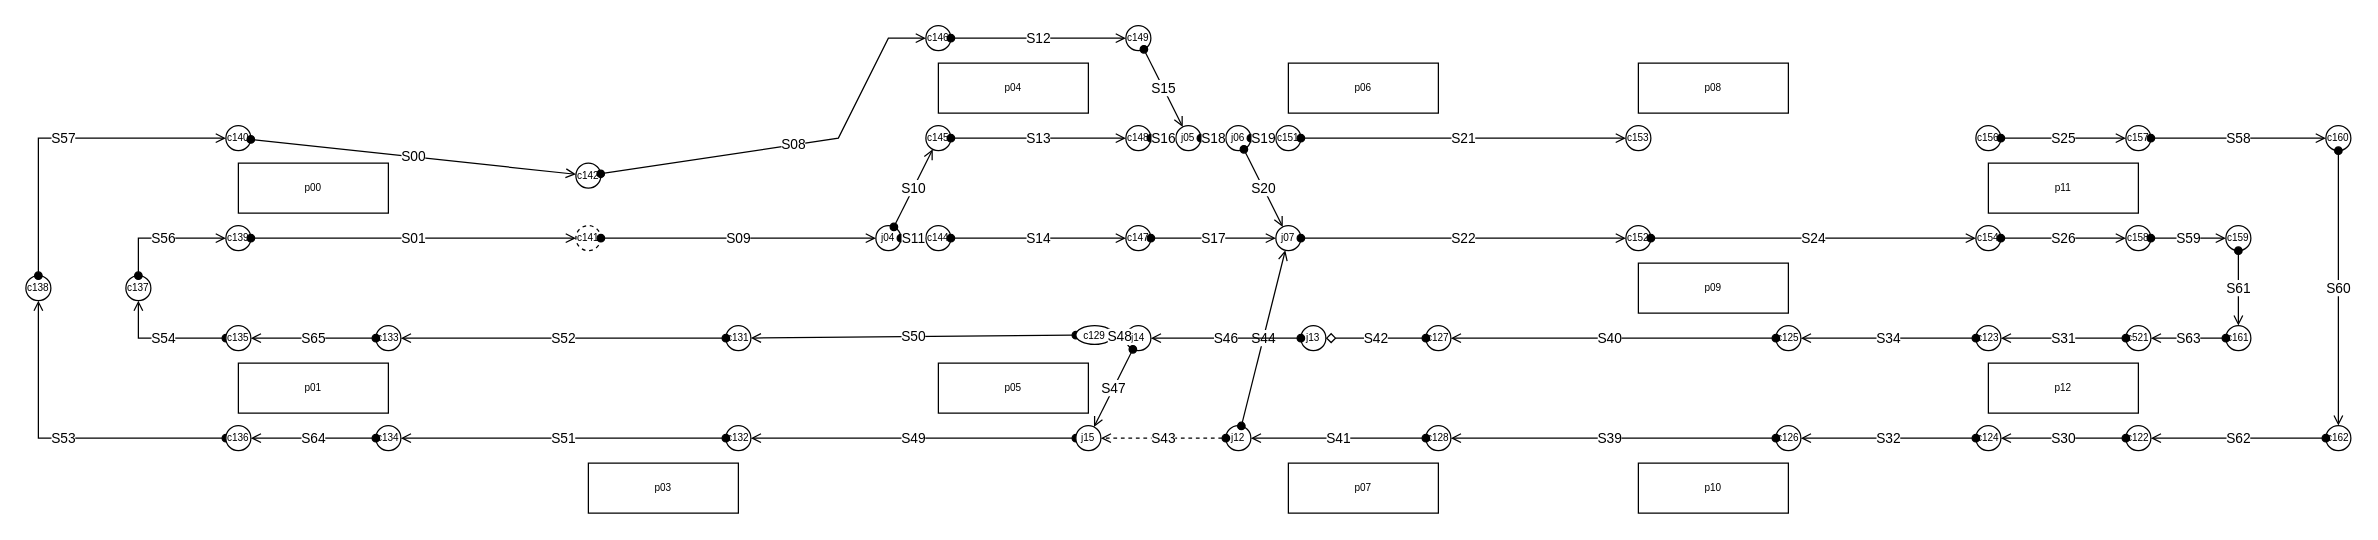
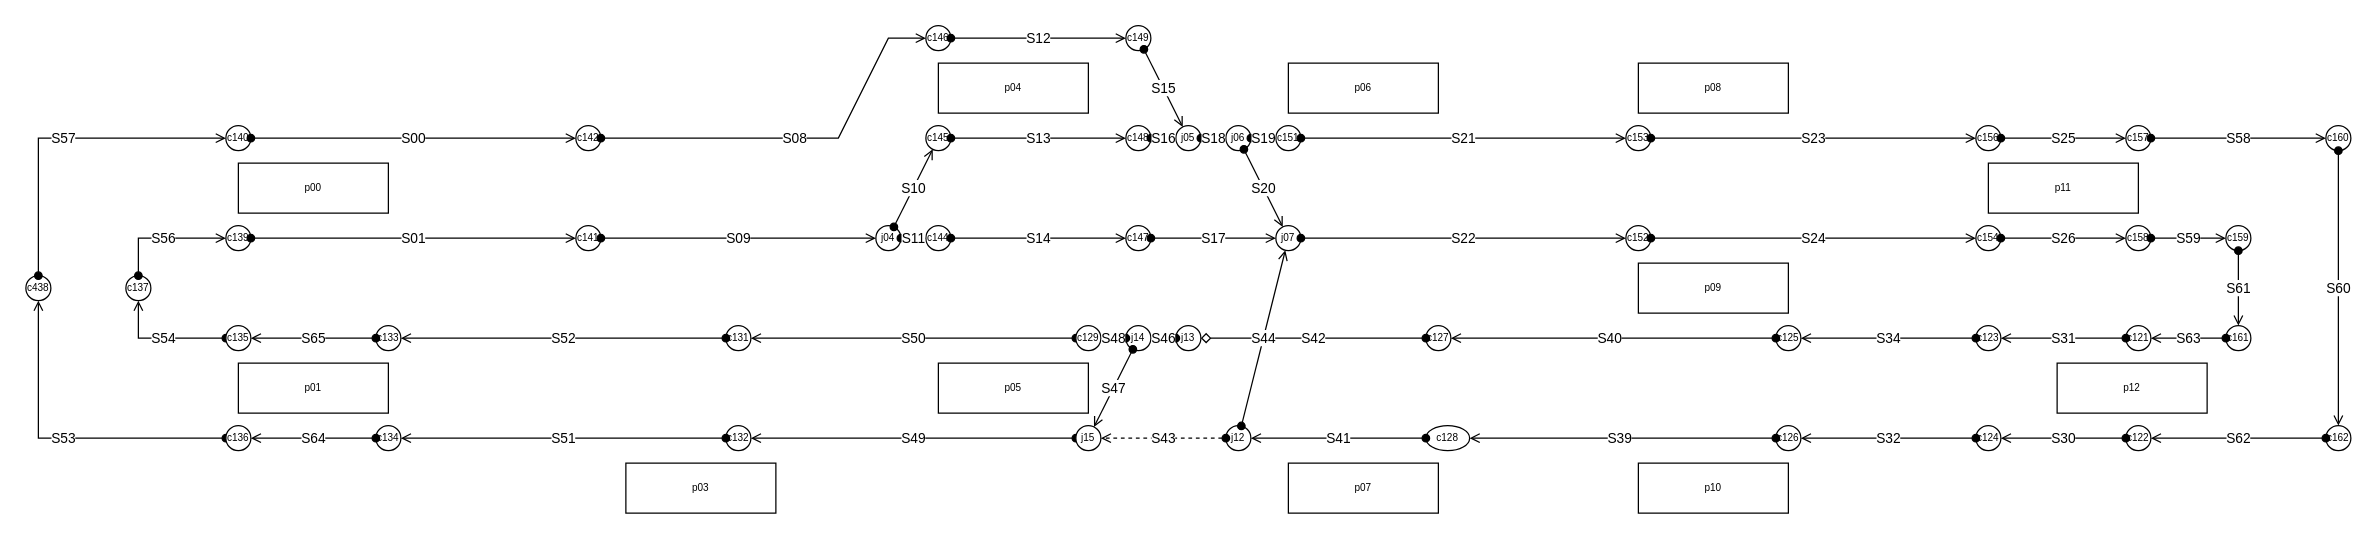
+ <mxCell id="70" value="S23" style="endArrow=open;html=1;rounded=0;startArrow=oval;startFill=1;endFill=0;" parent="1" source="28" target="30" edge="1"><mxGeometry width="100" height="100" relative="1" as="geometry"><mxPoint x="1340" y="130" as="sourcePoint" /><mxPoint x="1600" y="130" as="targetPoint" /></mxGeometry></mxCell>
- <mxCell id="14" value="c142" style="ellipse;whiteSpace=wrap;html=1;aspect=fixed;fontSize=8;" parent="1" vertex="1"><mxGeometry x="460" y="130" width="20" height="20" as="geometry" /></mxCell>
+ <mxCell id="14" value="c142" style="ellipse;whiteSpace=wrap;html=1;aspect=fixed;fontSize=8;" parent="1" vertex="1"><mxGeometry x="460" y="100" width="20" height="20" as="geometry" /></mxCell>
- <mxCell id="37" value="c141" style="ellipse;whiteSpace=wrap;html=1;aspect=fixed;perimeter=ellipsePerimeter;fontSize=8;dashed=1;" parent="1" vertex="1"><mxGeometry x="460" y="180" width="20" height="20" as="geometry" /></mxCell>
+ <mxCell id="37" value="c141" style="ellipse;whiteSpace=wrap;html=1;aspect=fixed;perimeter=ellipsePerimeter;fontSize=8;" parent="1" vertex="1"><mxGeometry x="460" y="180" width="20" height="20" as="geometry" /></mxCell>
- <mxCell id="48" value="c138" style="ellipse;whiteSpace=wrap;html=1;aspect=fixed;perimeter=ellipsePerimeter;fontSize=8;" parent="1" vertex="1"><mxGeometry x="20" y="220" width="20" height="20" as="geometry" /></mxCell>
+ <mxCell id="48" value="c438" style="ellipse;whiteSpace=wrap;html=1;aspect=fixed;perimeter=ellipsePerimeter;fontSize=8;" parent="1" vertex="1"><mxGeometry x="20" y="220" width="20" height="20" as="geometry" /></mxCell>
- <mxCell id="100" value="c129" style="ellipse;whiteSpace=wrap;html=1;aspect=fixed;perimeter=ellipsePerimeter;fontSize=8;" parent="1" vertex="1"><mxGeometry x="860" y="260" width="30" height="15" as="geometry" /></mxCell>
+ <mxCell id="100" value="c129" style="ellipse;whiteSpace=wrap;html=1;aspect=fixed;perimeter=ellipsePerimeter;fontSize=8;" parent="1" vertex="1"><mxGeometry x="860" y="260" width="20" height="20" as="geometry" /></mxCell>
- <mxCell id="97" value="j13" style="ellipse;whiteSpace=wrap;html=1;aspect=fixed;fontSize=8;" parent="1" vertex="1"><mxGeometry x="1040" y="260" width="20" height="20" as="geometry" /></mxCell>
+ <mxCell id="97" value="j13" style="ellipse;whiteSpace=wrap;html=1;aspect=fixed;fontSize=8;" parent="1" vertex="1"><mxGeometry x="940" y="260" width="20" height="20" as="geometry" /></mxCell>
- <mxCell id="32" value="c521" style="ellipse;whiteSpace=wrap;html=1;aspect=fixed;perimeter=ellipsePerimeter;fontSize=8;" parent="1" vertex="1"><mxGeometry x="1700" y="260" width="20" height="20" as="geometry" /></mxCell>
+ <mxCell id="32" value="c121" style="ellipse;whiteSpace=wrap;html=1;aspect=fixed;perimeter=ellipsePerimeter;fontSize=8;" parent="1" vertex="1"><mxGeometry x="1700" y="260" width="20" height="20" as="geometry" /></mxCell>
- <mxCell id="8" value="p12" style="rounded=0;whiteSpace=wrap;html=1;fontSize=8;" parent="1" vertex="1"><mxGeometry x="1590" y="290" width="120" height="40" as="geometry" /></mxCell>
+ <mxCell id="8" value="p12" style="rounded=0;whiteSpace=wrap;html=1;fontSize=8;" parent="1" vertex="1"><mxGeometry x="1645" y="290" width="120" height="40" as="geometry" /></mxCell>
- <mxCell id="26" value="c128" style="ellipse;whiteSpace=wrap;html=1;aspect=fixed;perimeter=ellipsePerimeter;fontSize=8;" parent="1" vertex="1"><mxGeometry x="1140" y="340" width="20" height="20" as="geometry" /></mxCell>
+ <mxCell id="26" value="c128" style="ellipse;whiteSpace=wrap;html=1;aspect=fixed;perimeter=ellipsePerimeter;fontSize=8;" parent="1" vertex="1"><mxGeometry x="1140" y="340" width="35" height="20" as="geometry" /></mxCell>
- <mxCell id="12" value="p03" style="rounded=0;whiteSpace=wrap;html=1;fontSize=8;" parent="1" vertex="1"><mxGeometry x="470" y="370" width="120" height="40" as="geometry" /></mxCell>
+ <mxCell id="12" value="p03" style="rounded=0;whiteSpace=wrap;html=1;fontSize=8;" parent="1" vertex="1"><mxGeometry x="500" y="370" width="120" height="40" as="geometry" /></mxCell>
